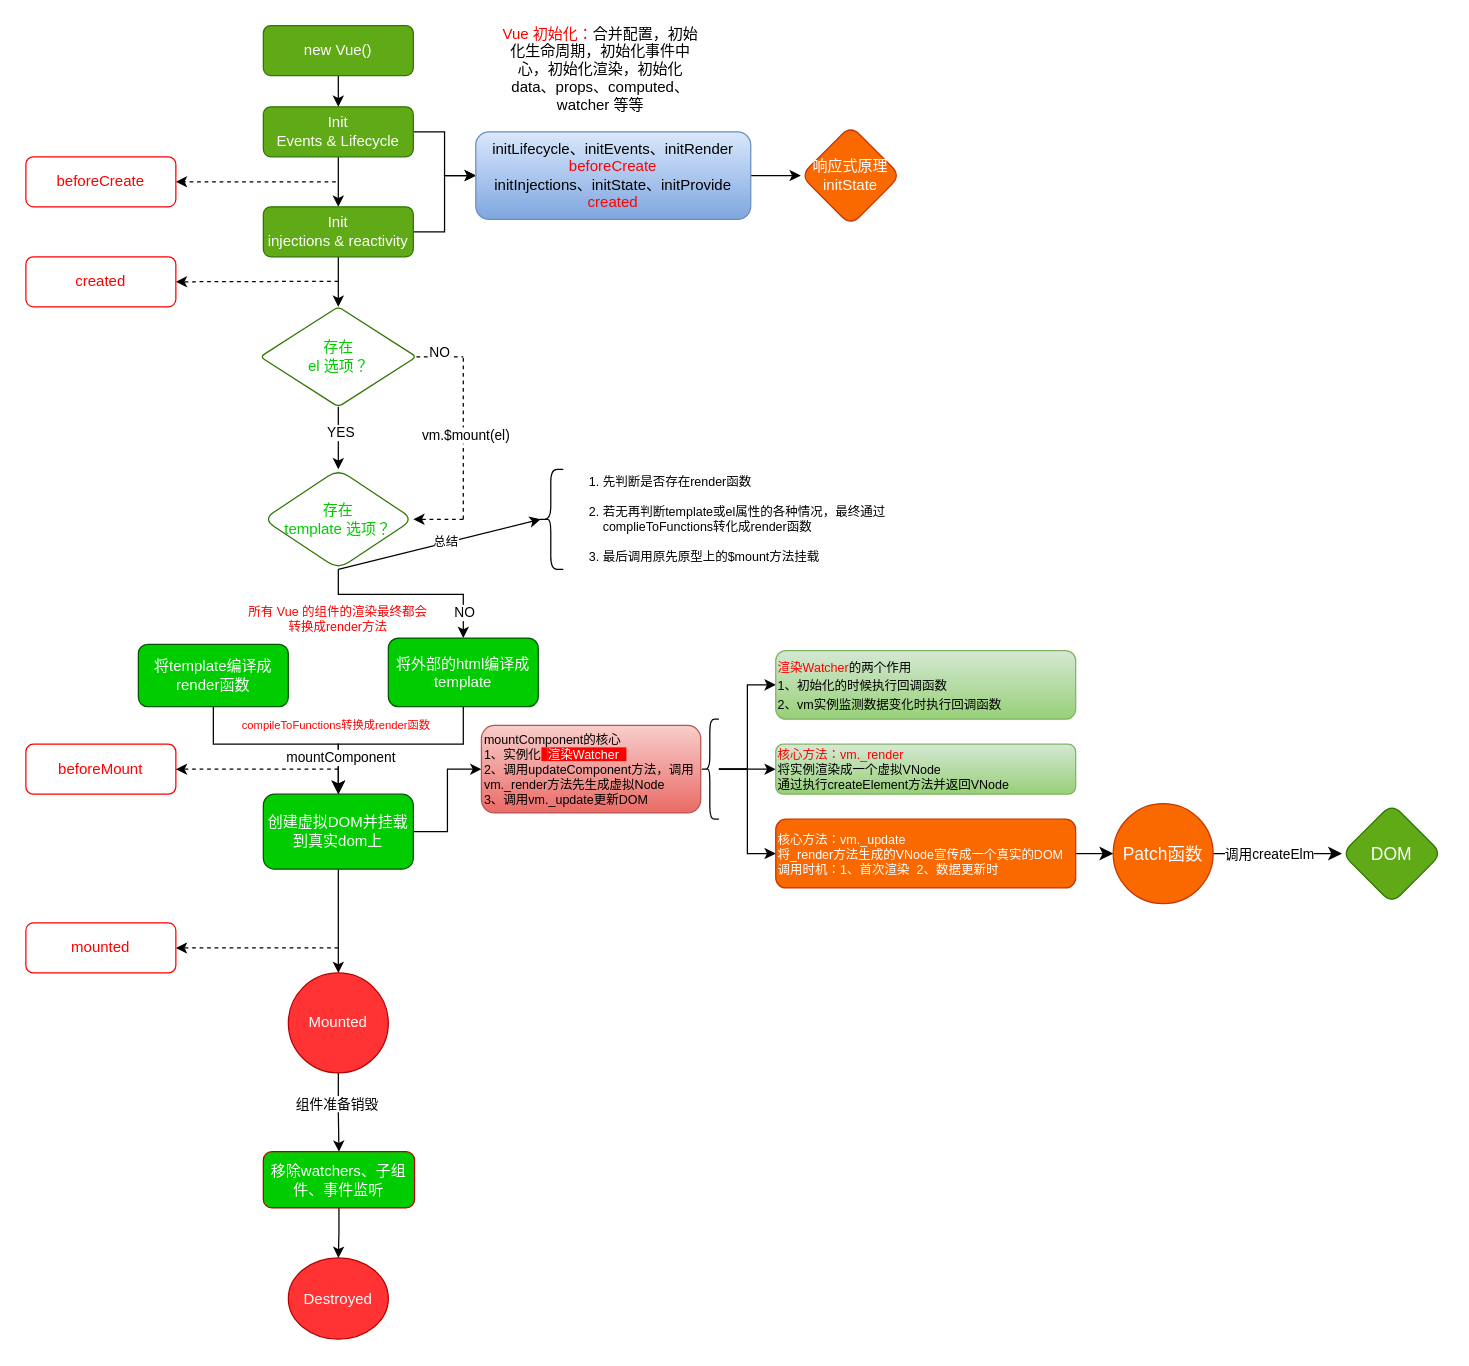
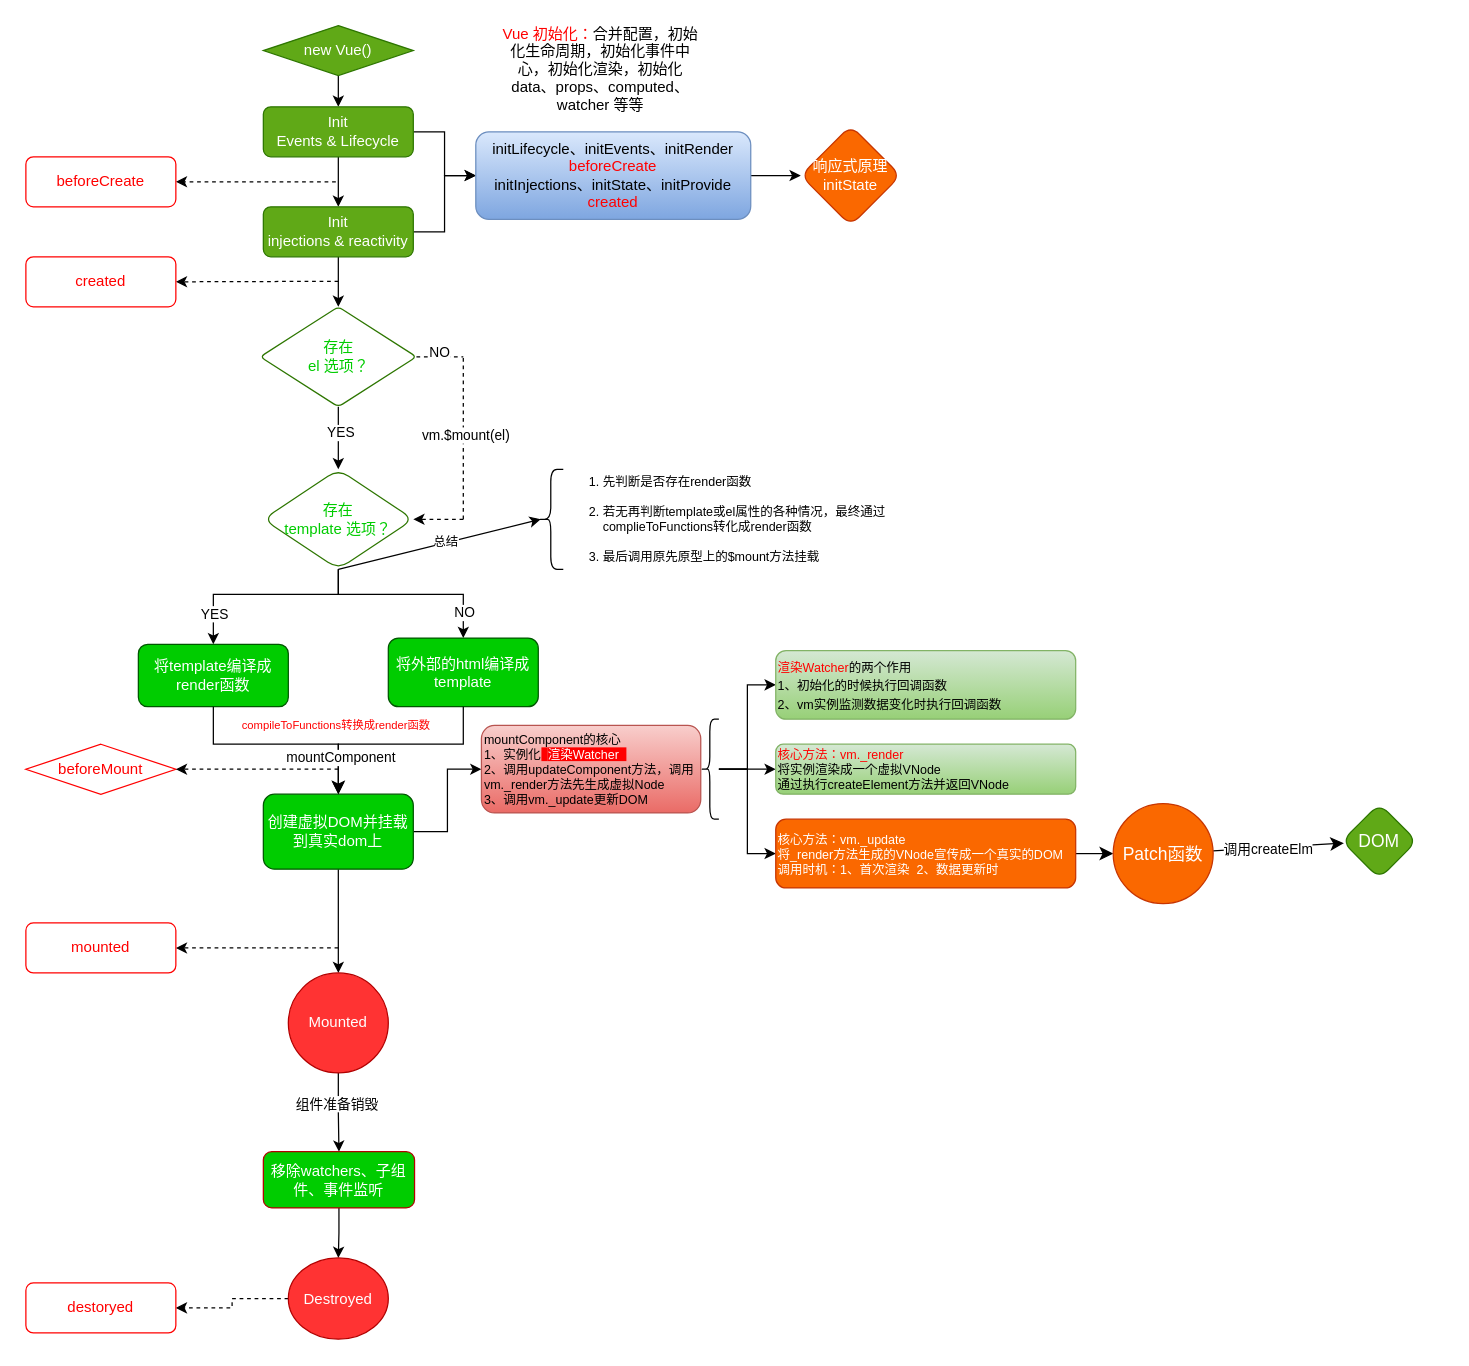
- <mxCell id="3" value="new Vue()" style="rounded=1;whiteSpace=wrap;html=1;fontSize=12;glass=0;strokeWidth=1;shadow=0;fillColor=#60a917;fontColor=#ffffff;strokeColor=#2D7600;" parent="1" vertex="1"><mxGeometry x="210" y="20" width="120" height="40" as="geometry" /></mxCell>
+ <mxCell id="3" value="new Vue()" style="rhombus;whiteSpace=wrap;html=1;fontSize=12;glass=0;strokeWidth=1;shadow=0;fillColor=#60a917;fontColor=#ffffff;strokeColor=#2D7600;" parent="1" vertex="1"><mxGeometry x="210" y="20" width="120" height="40" as="geometry" /></mxCell>
+ <mxCell id="17" value="" style="edgeStyle=orthogonalEdgeStyle;rounded=0;orthogonalLoop=1;jettySize=auto;html=1;" parent="1" source="21" target="27" edge="1"><mxGeometry relative="1" as="geometry"><Array as="points"><mxPoint x="270" y="475" /><mxPoint x="170" y="475" /></Array></mxGeometry></mxCell>
+ <mxCell id="18" value="YES" style="edgeLabel;html=1;align=center;verticalAlign=middle;resizable=0;points=[];" parent="17" vertex="1" connectable="0"><mxGeometry x="0.857" y="-2" relative="1" as="geometry"><mxPoint x="2" y="-14" as="offset" /></mxGeometry></mxCell>
- <mxCell id="53" value="所有 Vue 的组件的渲染最终都会转换成render方法" style="text;html=1;strokeColor=none;fillColor=none;align=center;verticalAlign=middle;whiteSpace=wrap;rounded=0;fontColor=#FF0000;fontSize=10;" parent="1" vertex="1"><mxGeometry x="195" y="480" width="150" height="30" as="geometry" /></mxCell>
- <mxCell id="34" value="beforeMount" style="whiteSpace=wrap;html=1;rounded=1;glass=0;strokeWidth=1;shadow=0;strokeColor=#FF0000;fontColor=#FF0000;" parent="1" vertex="1"><mxGeometry x="20" y="595" width="120" height="40" as="geometry" /></mxCell>
+ <mxCell id="34" value="beforeMount" style="rhombus;whiteSpace=wrap;html=1;glass=0;strokeWidth=1;shadow=0;strokeColor=#FF0000;fontColor=#FF0000;" parent="1" vertex="1"><mxGeometry x="20" y="595" width="120" height="40" as="geometry" /></mxCell>
- <mxCell id="48" value="" style="edgeStyle=elbowEdgeStyle;elbow=vertical;endArrow=classic;html=1;curved=0;rounded=0;endSize=8;startSize=8;exitX=0.5;exitY=1;exitDx=0;exitDy=0;entryX=0.5;entryY=0;entryDx=0;entryDy=0;" parent="1" source="28" target="33" edge="1"><mxGeometry width="50" height="50" relative="1" as="geometry"><mxPoint x="400" y="535" as="sourcePoint" /><mxPoint x="280" y="665" as="targetPoint" /><Array as="points"><mxPoint x="310" y="595" /><mxPoint x="520" y="655" /></Array></mxGeometry></mxCell>
+ <mxCell id="48" value="" style="edgeStyle=elbowEdgeStyle;elbow=vertical;endArrow=open;html=1;curved=0;rounded=0;endSize=8;startSize=8;exitX=0.5;exitY=1;exitDx=0;exitDy=0;entryX=0.5;entryY=0;entryDx=0;entryDy=0;" parent="1" source="28" target="33" edge="1"><mxGeometry width="50" height="50" relative="1" as="geometry"><mxPoint x="400" y="535" as="sourcePoint" /><mxPoint x="280" y="665" as="targetPoint" /><Array as="points"><mxPoint x="310" y="595" /><mxPoint x="520" y="655" /></Array></mxGeometry></mxCell>
- <mxCell id="71" value="DOM" style="rhombus;whiteSpace=wrap;html=1;fontSize=14;fillColor=#60a917;strokeColor=#2D7600;fontColor=#ffffff;rounded=1;glass=0;strokeWidth=1;shadow=0;" vertex="1" parent="1"><mxGeometry x="1073" y="642.5" width="80" height="80" as="geometry" /></mxCell>
+ <mxCell id="71" value="DOM" style="rhombus;whiteSpace=wrap;html=1;fontSize=14;fillColor=#60a917;strokeColor=#2D7600;fontColor=#ffffff;rounded=1;glass=0;strokeWidth=1;shadow=0;" vertex="1" parent="1"><mxGeometry x="1073" y="642.5" width="60" height="60" as="geometry" /></mxCell>
+ <mxCell id="42" value="" style="edgeStyle=orthogonalEdgeStyle;rounded=0;orthogonalLoop=1;jettySize=auto;html=1;entryX=1;entryY=0.5;entryDx=0;entryDy=0;dashed=1;" parent="1" source="43" target="44" edge="1"><mxGeometry relative="1" as="geometry"><mxPoint x="175" y="1146" as="targetPoint" /></mxGeometry></mxCell>
+ <mxCell id="44" value="destoryed" style="whiteSpace=wrap;html=1;rounded=1;glass=0;strokeWidth=1;shadow=0;strokeColor=#FF0000;fontColor=#FF0000;" parent="1" vertex="1"><mxGeometry x="20" y="1026" width="120" height="40" as="geometry" /></mxCell>
